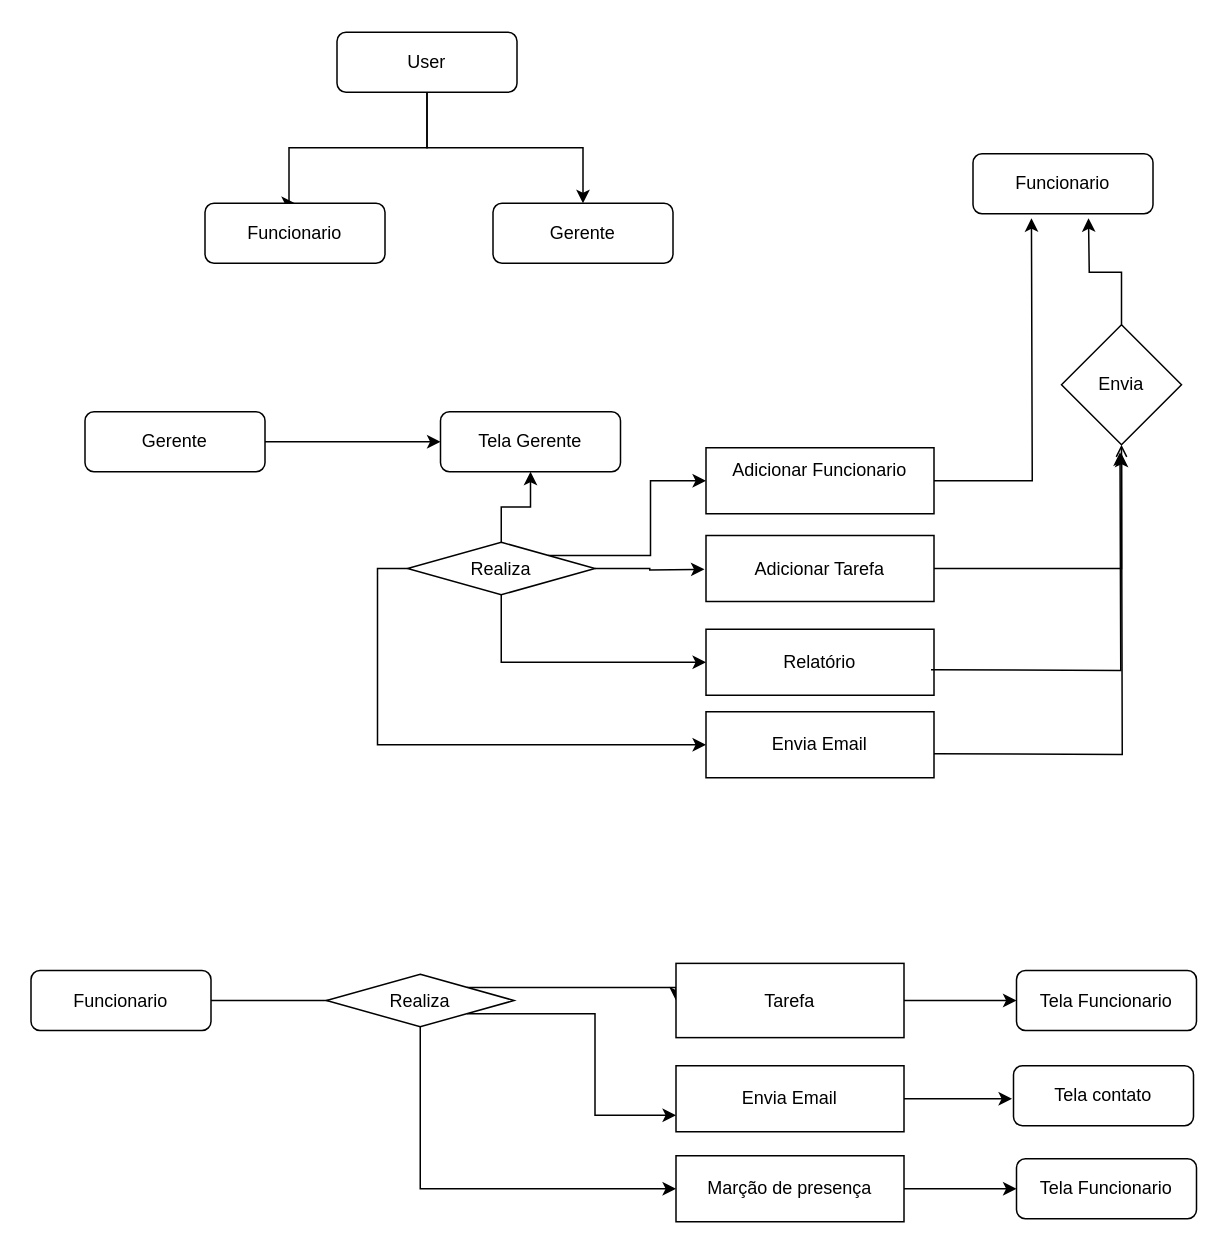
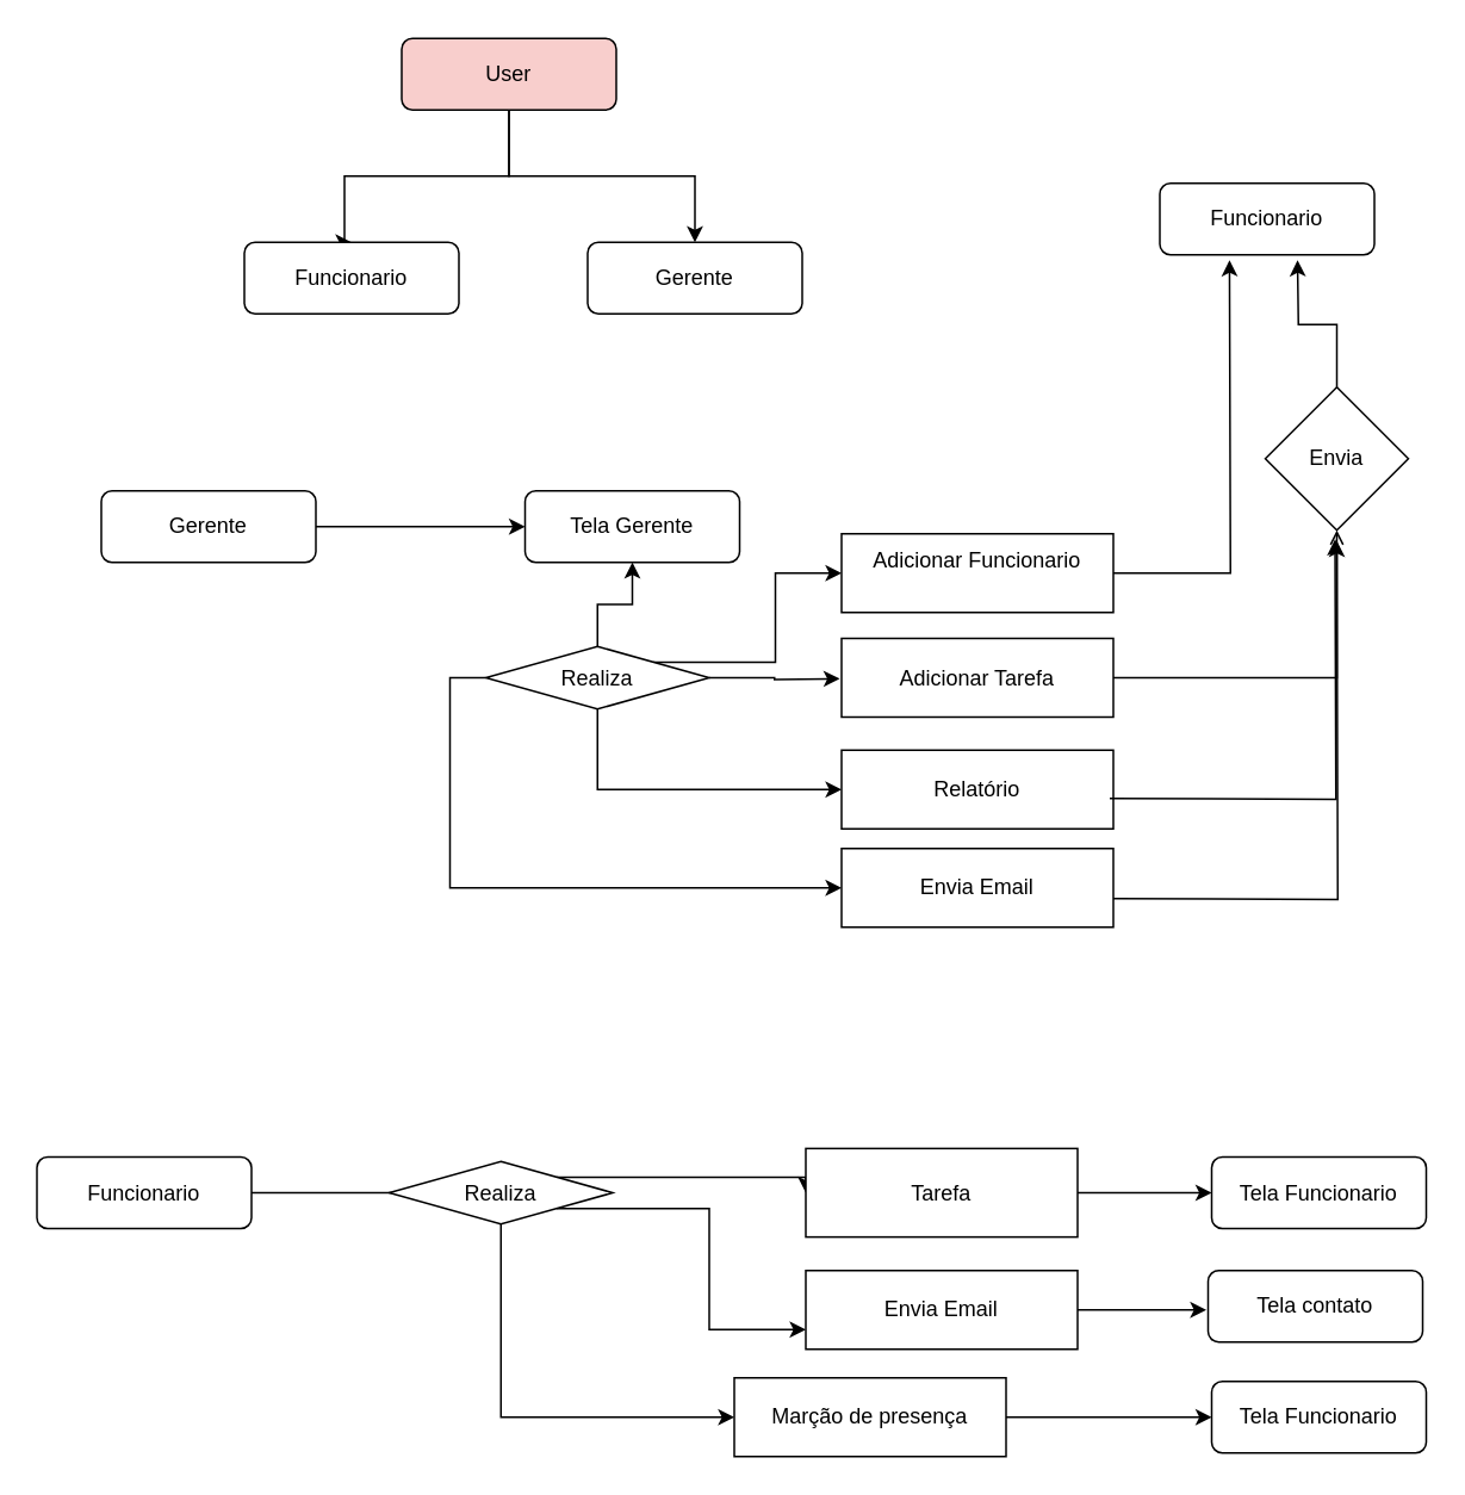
- <mxCell id="4" value="User" style="rounded=1;whiteSpace=wrap;html=1;" parent="1" vertex="1"><mxGeometry x="224" y="21" width="120" height="40" as="geometry" /></mxCell>
+ <mxCell id="4" value="User" style="rounded=1;whiteSpace=wrap;html=1;fillColor=#f8cecc;" parent="1" vertex="1"><mxGeometry x="224" y="21" width="120" height="40" as="geometry" /></mxCell>
- <mxCell id="38" value="Marção de presença" style="rounded=0;whiteSpace=wrap;html=1;" parent="1" vertex="1"><mxGeometry x="450" y="770" width="152" height="44" as="geometry" /></mxCell>
+ <mxCell id="38" value="Marção de presença" style="rounded=0;whiteSpace=wrap;html=1;" parent="1" vertex="1"><mxGeometry x="410" y="770" width="152" height="44" as="geometry" /></mxCell>
